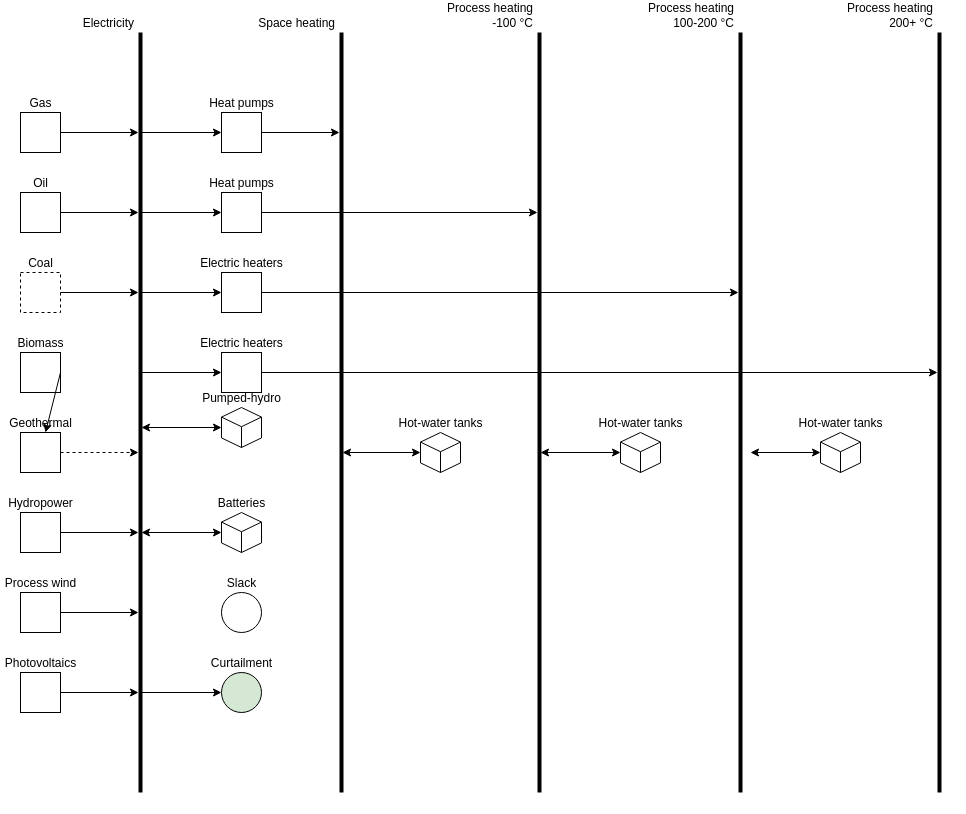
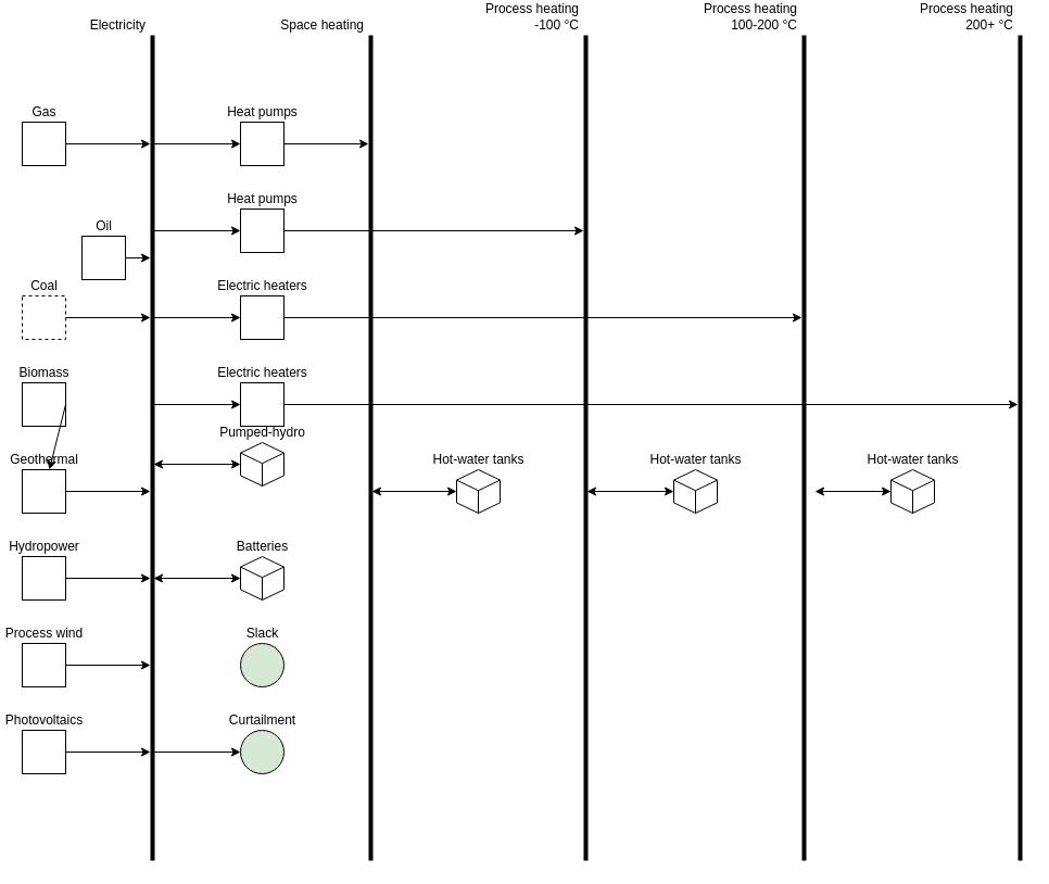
- <mxCell id="8" value="Oil" style="rounded=0;html=1;verticalAlign=bottom;labelPosition=center;verticalLabelPosition=top;align=center;" vertex="1" parent="1"><mxGeometry x="20" y="180" width="40" height="40" as="geometry" /></mxCell>
+ <mxCell id="8" value="Oil" style="rounded=0;html=1;verticalAlign=bottom;labelPosition=center;verticalLabelPosition=top;align=center;" vertex="1" parent="1"><mxGeometry x="75" y="205" width="40" height="40" as="geometry" /></mxCell>
- <mxCell id="19" value="" style="endArrow=classic;html=1;rounded=0;exitX=1;exitY=0.5;exitDx=0;exitDy=0;dashed=1;" edge="1" parent="1" source="11" target="2"><mxGeometry width="50" height="50" relative="1" as="geometry"><mxPoint x="100" y="160" as="sourcePoint" /><mxPoint x="343" y="160" as="targetPoint" /></mxGeometry></mxCell>
+ <mxCell id="19" value="" style="endArrow=classic;html=1;rounded=0;exitX=1;exitY=0.5;exitDx=0;exitDy=0;" edge="1" parent="1" source="11" target="2"><mxGeometry width="50" height="50" relative="1" as="geometry"><mxPoint x="100" y="160" as="sourcePoint" /><mxPoint x="343" y="160" as="targetPoint" /></mxGeometry></mxCell>
- <mxCell id="45" value="Slack" style="ellipse;html=1;aspect=fixed;labelPosition=center;verticalLabelPosition=top;align=center;verticalAlign=bottom;" vertex="1" parent="1"><mxGeometry x="221" y="580" width="40" height="40" as="geometry" /></mxCell>
+ <mxCell id="45" value="Slack" style="ellipse;html=1;aspect=fixed;labelPosition=center;verticalLabelPosition=top;align=center;verticalAlign=bottom;fillColor=#d5e8d4;" vertex="1" parent="1"><mxGeometry x="221" y="580" width="40" height="40" as="geometry" /></mxCell>
